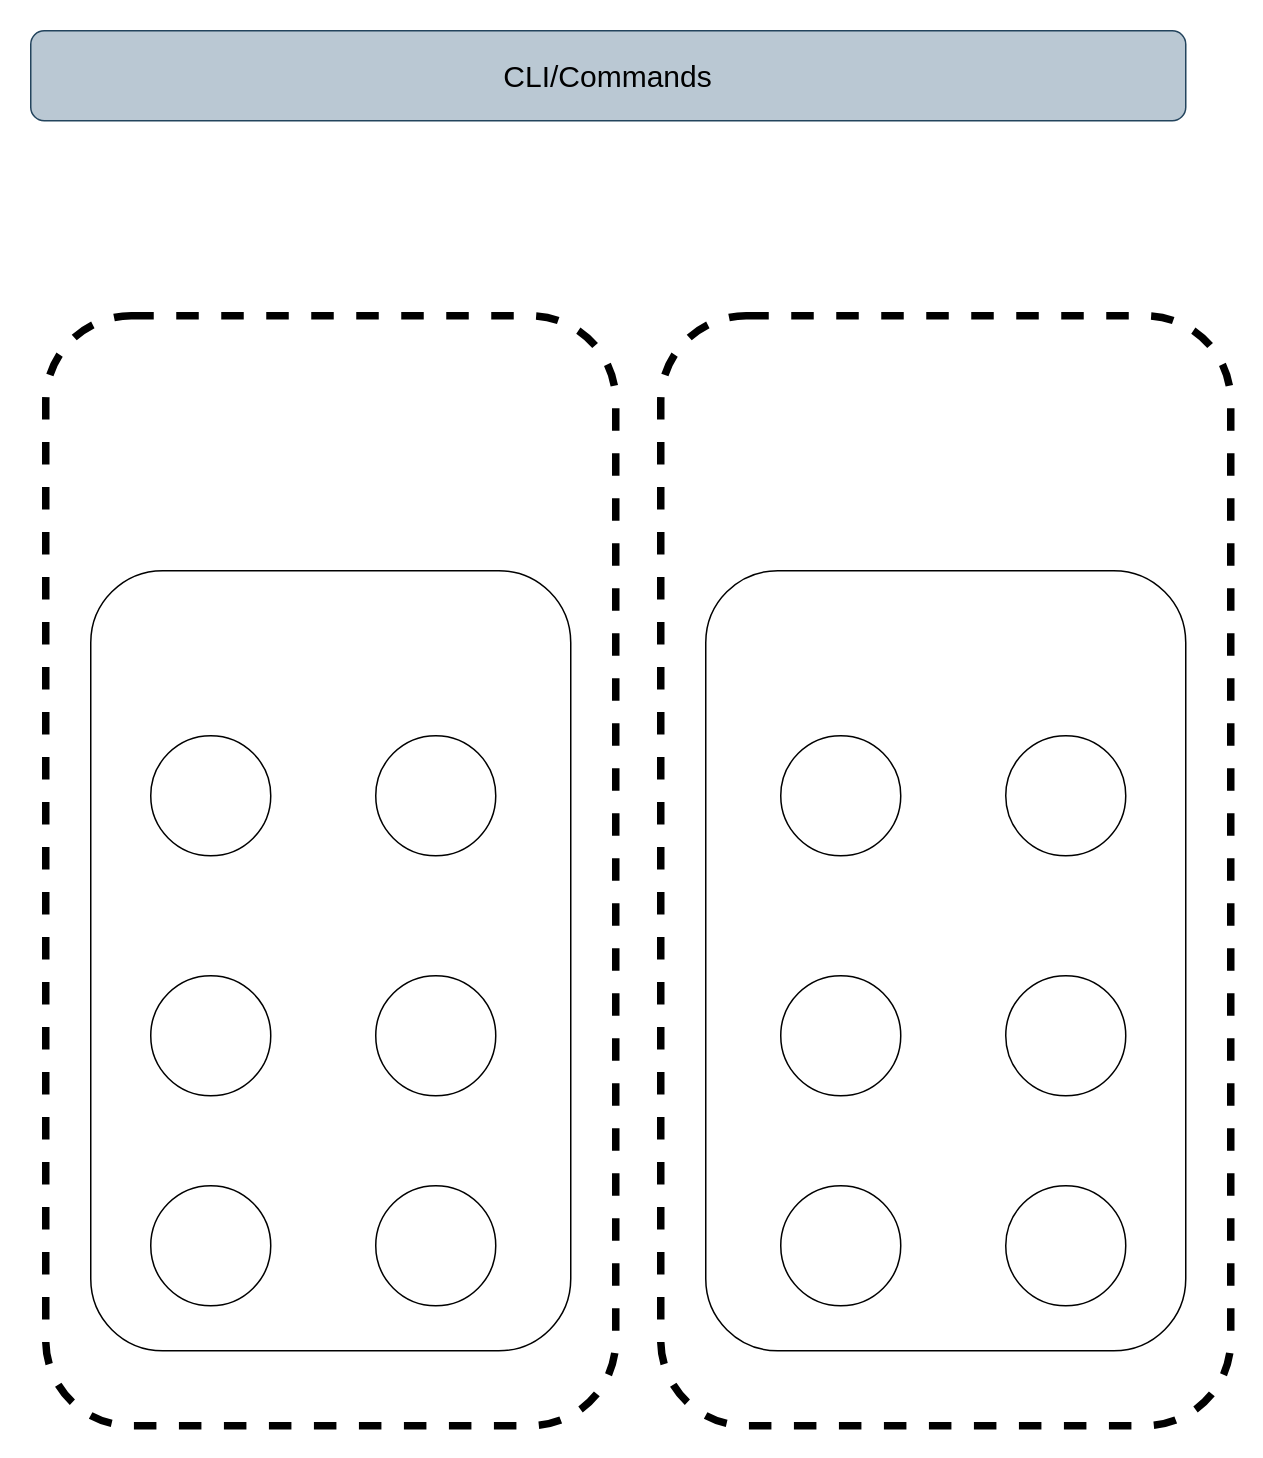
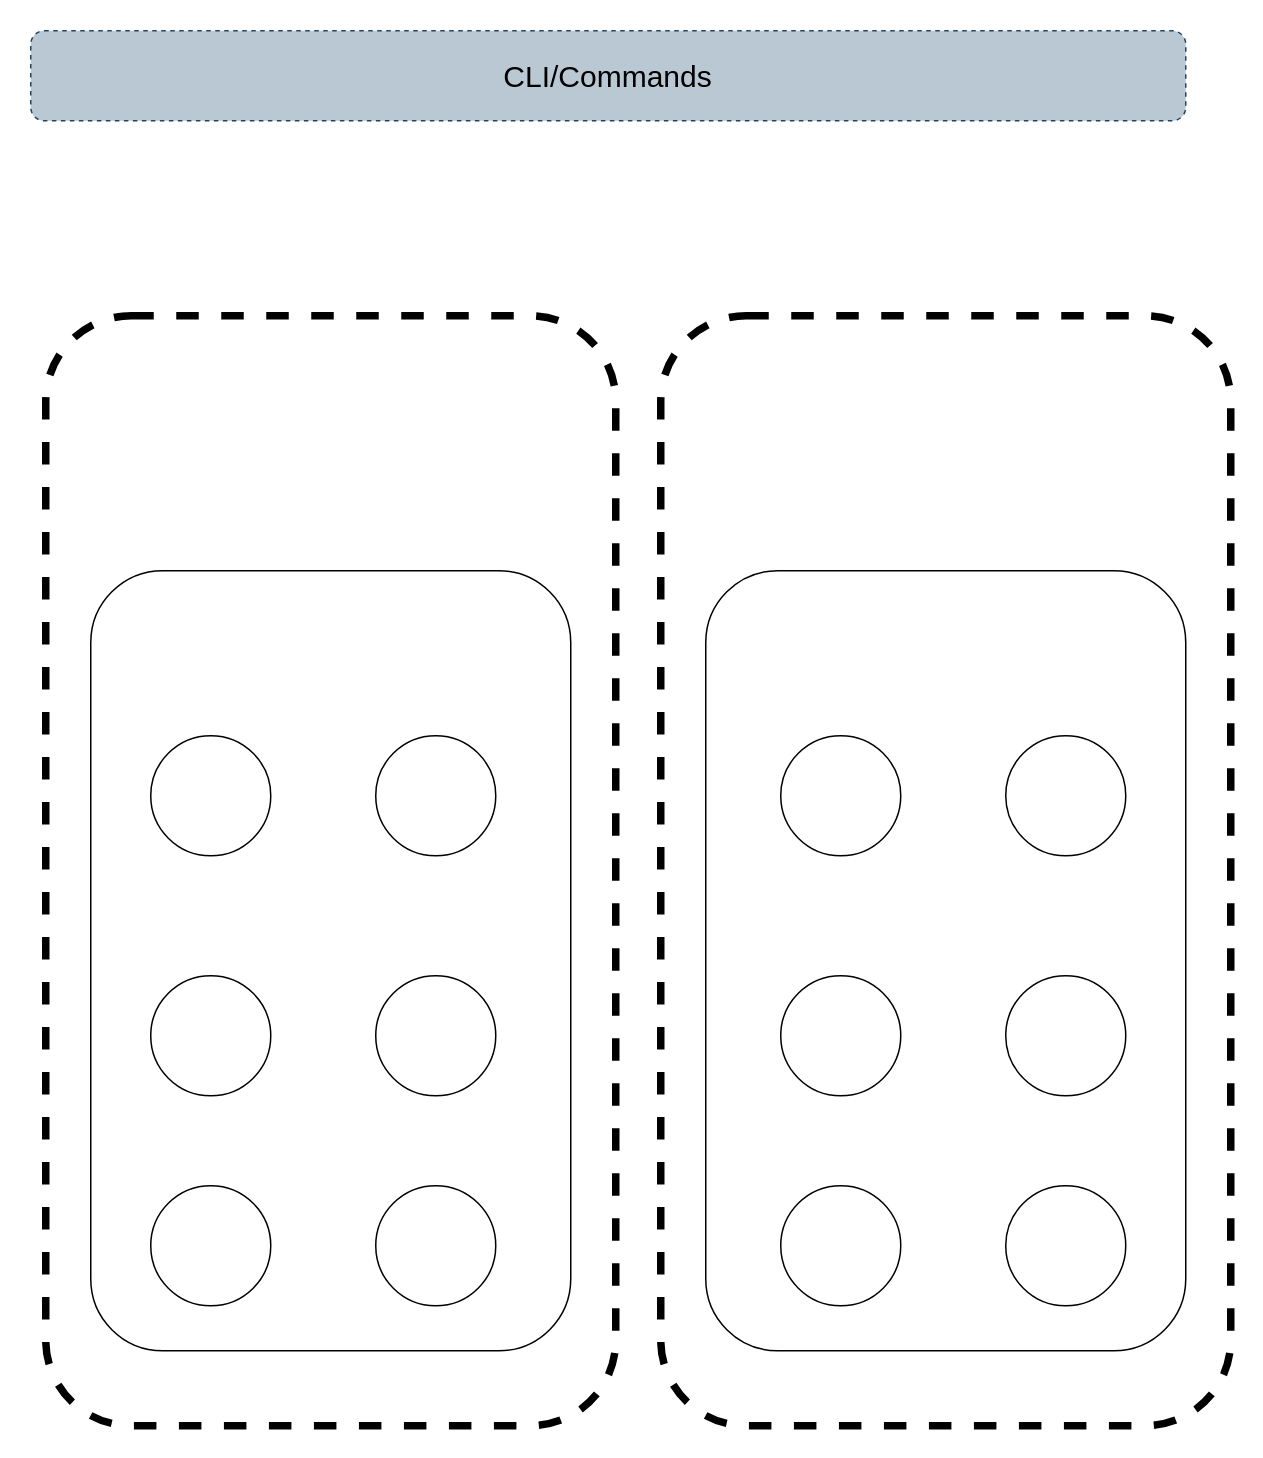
- <mxCell id="2" value="&lt;font style=&quot;font-size: 20px&quot;&gt;CLI/Commands&lt;/font&gt;" style="rounded=1;whiteSpace=wrap;html=1;verticalAlign=middle;fillColor=#bac8d3;strokeColor=#23445d;fontColor=#000000;" parent="1" vertex="1"><mxGeometry x="20" y="20" width="770" height="60" as="geometry" /></mxCell>
+ <mxCell id="2" value="&lt;font style=&quot;font-size: 20px&quot;&gt;CLI/Commands&lt;/font&gt;" style="rounded=1;whiteSpace=wrap;html=1;verticalAlign=middle;fillColor=#bac8d3;strokeColor=#23445d;fontColor=#000000;dashed=1;" parent="1" vertex="1"><mxGeometry x="20" y="20" width="770" height="60" as="geometry" /></mxCell>
